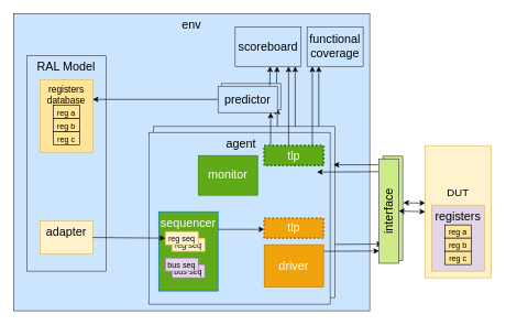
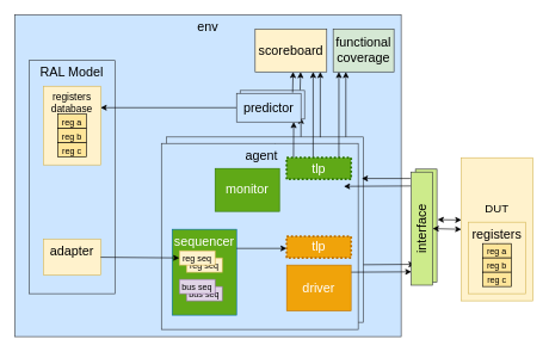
- <mxCell id="33" value="&lt;div&gt;scoreboard&lt;/div&gt;" style="rounded=0;whiteSpace=wrap;html=1;rotation=0;fillColor=#cce5ff;strokeColor=#36393d;fontSize=18;" parent="2" vertex="1"><mxGeometry x="336" y="20" width="100" height="60" as="geometry" /></mxCell>
+ <mxCell id="33" value="&lt;div&gt;scoreboard&lt;/div&gt;" style="rounded=0;whiteSpace=wrap;html=1;rotation=0;fillColor=#fff2cc;strokeColor=#36393d;fontSize=18;" parent="2" vertex="1"><mxGeometry x="336" y="20" width="100" height="60" as="geometry" /></mxCell>
- <mxCell id="34" value="&lt;div&gt;functional coverage&lt;/div&gt;" style="rounded=0;whiteSpace=wrap;html=1;rotation=0;fillColor=#cce5ff;strokeColor=#36393d;fontSize=18;" parent="2" vertex="1"><mxGeometry x="445" y="20" width="85" height="60" as="geometry" /></mxCell>
+ <mxCell id="34" value="&lt;div&gt;functional coverage&lt;/div&gt;" style="rounded=0;whiteSpace=wrap;html=1;rotation=0;fillColor=#d5e8d4;strokeColor=#36393d;fontSize=18;" parent="2" vertex="1"><mxGeometry x="445" y="20" width="85" height="60" as="geometry" /></mxCell>
- <mxCell id="26" value="&lt;div&gt;registers database&lt;/div&gt;" style="rounded=0;whiteSpace=wrap;html=1;rotation=0;align=center;verticalAlign=top;fillColor=#ffe599;strokeColor=#d6b656;fontSize=14;" parent="2" vertex="1"><mxGeometry x="40" y="100" width="80" height="110" as="geometry" /></mxCell>
+ <mxCell id="26" value="&lt;div&gt;registers database&lt;/div&gt;" style="rounded=0;whiteSpace=wrap;html=1;rotation=0;align=center;verticalAlign=top;fillColor=#fff2cc;strokeColor=#d6b656;fontSize=14;" parent="2" vertex="1"><mxGeometry x="40" y="100" width="80" height="110" as="geometry" /></mxCell>
- <mxCell id="11" value="registers" style="rounded=0;whiteSpace=wrap;html=1;rotation=0;verticalAlign=top;fillColor=#e1d5e7;strokeColor=#d6b656;fontSize=18;" parent="2" vertex="1"><mxGeometry x="634.07" y="290" width="80" height="100" as="geometry" /></mxCell>
+ <mxCell id="11" value="registers" style="rounded=0;whiteSpace=wrap;html=1;rotation=0;verticalAlign=top;fillColor=#fff2cc;strokeColor=#d6b656;fontSize=18;" parent="2" vertex="1"><mxGeometry x="634.07" y="290" width="80" height="100" as="geometry" /></mxCell>
